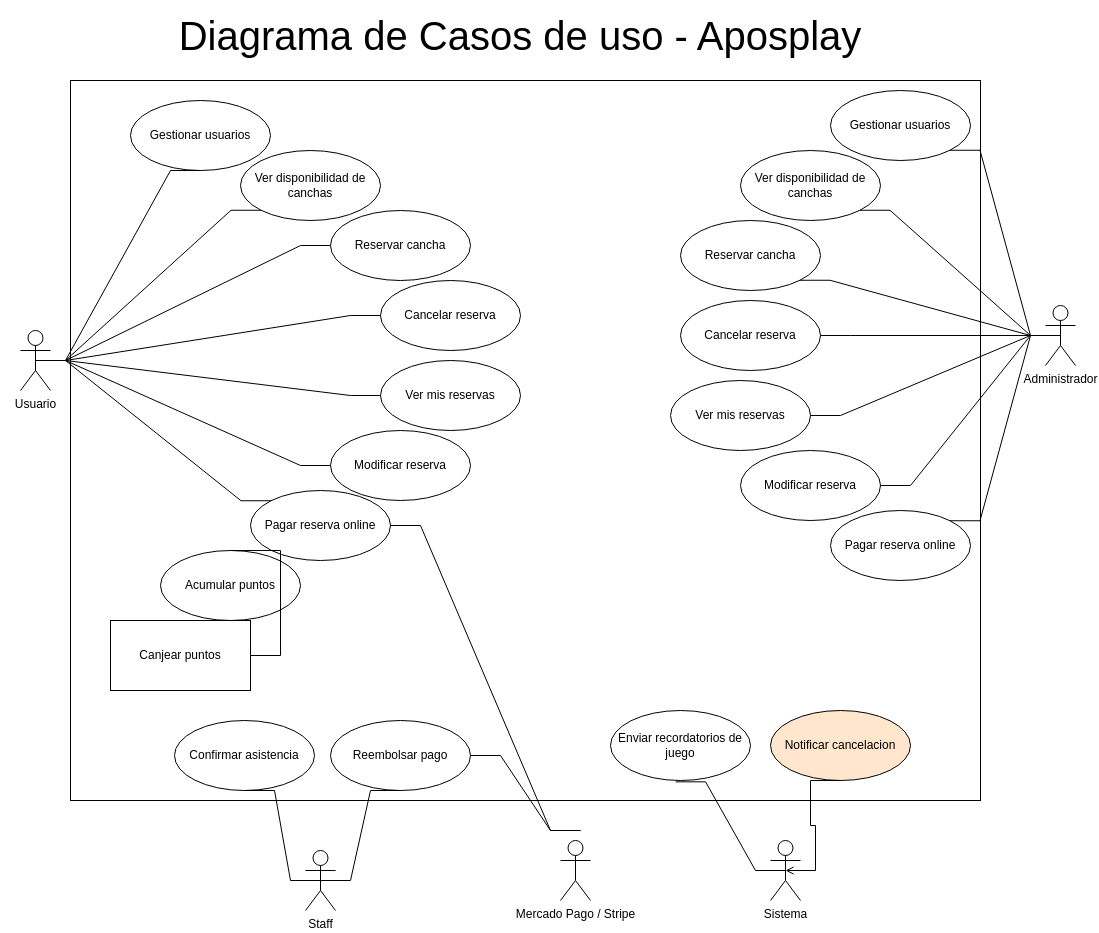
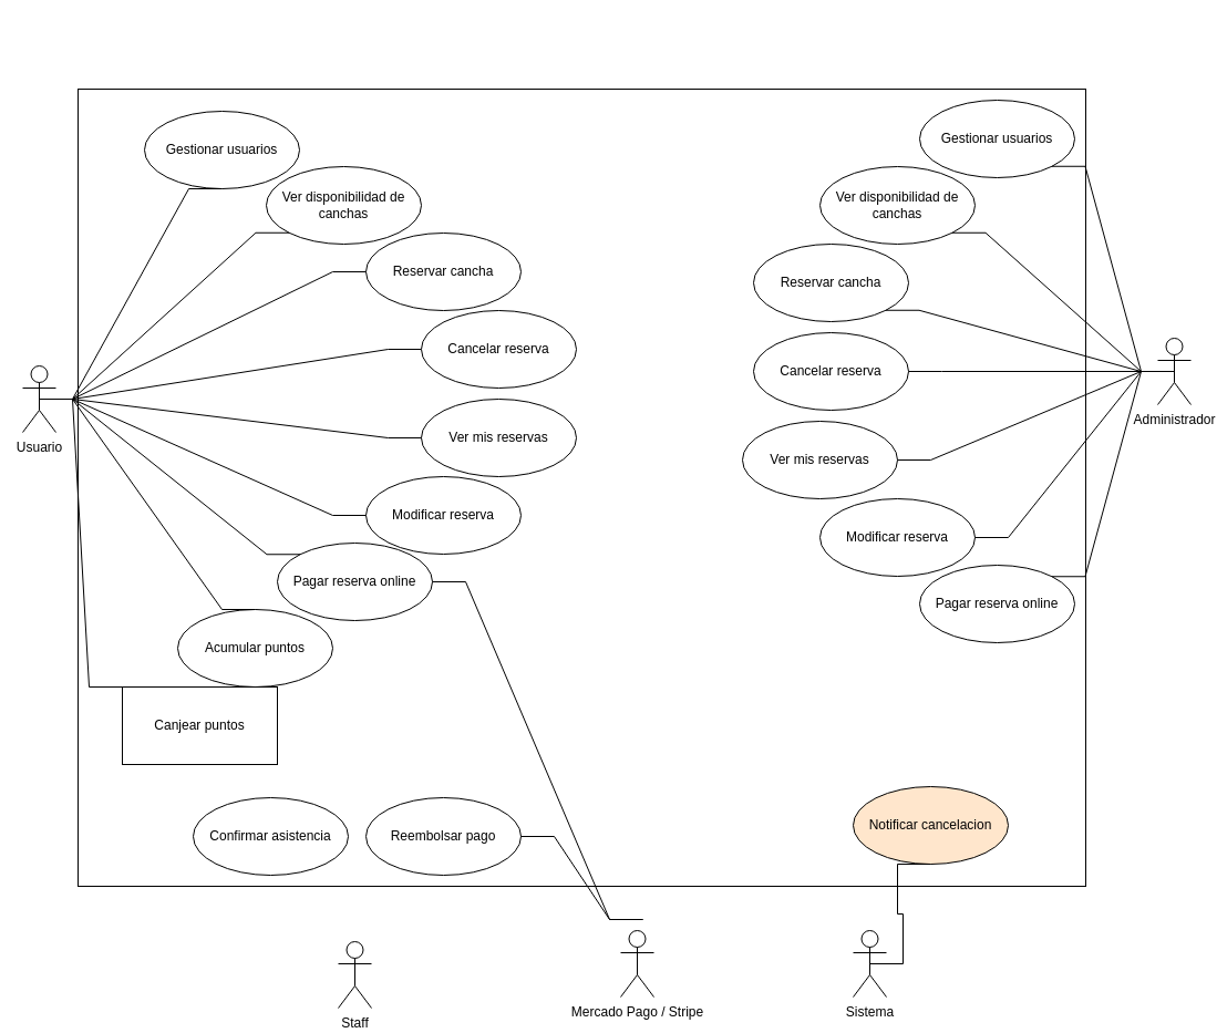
- <mxCell id="43" value="Diagrama de Casos de uso - Aposplay" style="text;html=1;align=center;verticalAlign=middle;whiteSpace=wrap;rounded=0;fontSize=40;" parent="1" vertex="1"><mxGeometry x="70" y="20" width="900" height="30" as="geometry" /></mxCell>
+ <mxCell id="21" style="edgeStyle=entityRelationEdgeStyle;rounded=0;orthogonalLoop=1;jettySize=auto;html=1;exitX=0;exitY=0;exitDx=0;exitDy=0;endArrow=none;endFill=0;entryX=0.5;entryY=0.5;entryDx=0;entryDy=0;entryPerimeter=0;" parent="1" source="13" target="3" edge="1"><mxGeometry relative="1" as="geometry"><mxPoint x="498" y="538" as="sourcePoint" /><mxPoint x="160" y="520" as="targetPoint" /></mxGeometry></mxCell>
- <mxCell id="20" style="edgeStyle=entityRelationEdgeStyle;rounded=0;orthogonalLoop=1;jettySize=auto;html=1;exitX=0.5;exitY=0;exitDx=0;exitDy=0;endArrow=none;endFill=0;" parent="1" source="12" target="13" edge="1"><mxGeometry relative="1" as="geometry"><mxPoint x="368" y="378" as="sourcePoint" /><mxPoint x="30" y="470" as="targetPoint" /></mxGeometry></mxCell>
+ <mxCell id="20" style="edgeStyle=entityRelationEdgeStyle;rounded=0;orthogonalLoop=1;jettySize=auto;html=1;exitX=0.5;exitY=0;exitDx=0;exitDy=0;endArrow=none;endFill=0;entryX=0.5;entryY=0.5;entryDx=0;entryDy=0;entryPerimeter=0;" parent="1" source="12" target="3" edge="1"><mxGeometry relative="1" as="geometry"><mxPoint x="368" y="378" as="sourcePoint" /><mxPoint x="30" y="470" as="targetPoint" /></mxGeometry></mxCell>
- <mxCell id="47" value="Enviar recordatorios de juego" style="ellipse;whiteSpace=wrap;html=1;" vertex="1" parent="1"><mxGeometry x="610" y="710" width="140" height="70" as="geometry" /></mxCell>
- <mxCell id="49" style="edgeStyle=entityRelationEdgeStyle;rounded=0;orthogonalLoop=1;jettySize=auto;html=1;exitX=0.465;exitY=1.019;exitDx=0;exitDy=0;endArrow=none;endFill=0;exitPerimeter=0;entryX=0.5;entryY=0.5;entryDx=0;entryDy=0;entryPerimeter=0;" edge="1" parent="1" source="47" target="46"><mxGeometry relative="1" as="geometry"><mxPoint x="480" y="750" as="sourcePoint" /><mxPoint x="780" y="830" as="targetPoint" /><Array as="points"><mxPoint x="760" y="760" /></Array></mxGeometry></mxCell>
- <mxCell id="41" style="edgeStyle=entityRelationEdgeStyle;rounded=0;orthogonalLoop=1;jettySize=auto;html=1;exitX=0.5;exitY=1;exitDx=0;exitDy=0;endArrow=none;endFill=0;entryX=0.5;entryY=0.5;entryDx=0;entryDy=0;entryPerimeter=0;" parent="1" source="39" target="37" edge="1"><mxGeometry relative="1" as="geometry"><mxPoint x="490" y="910" as="sourcePoint" /><mxPoint x="410" y="1000" as="targetPoint" /></mxGeometry></mxCell>
- <mxCell id="40" style="edgeStyle=entityRelationEdgeStyle;rounded=0;orthogonalLoop=1;jettySize=auto;html=1;exitX=0.5;exitY=1;exitDx=0;exitDy=0;endArrow=none;endFill=0;entryX=0.5;entryY=0.5;entryDx=0;entryDy=0;entryPerimeter=0;" parent="1" source="38" target="37" edge="1"><mxGeometry relative="1" as="geometry"><mxPoint x="355" y="680" as="sourcePoint" /><mxPoint x="160" y="490" as="targetPoint" /></mxGeometry></mxCell>
- <mxCell id="50" style="edgeStyle=entityRelationEdgeStyle;rounded=0;orthogonalLoop=1;jettySize=auto;html=1;exitX=0.5;exitY=1;exitDx=0;exitDy=0;endArrow=open;endFill=0;entryX=0.5;entryY=0.5;entryDx=0;entryDy=0;entryPerimeter=0;" edge="1" parent="1" source="48" target="46"><mxGeometry relative="1" as="geometry"><mxPoint x="690" y="871" as="sourcePoint" /><mxPoint x="795" y="920" as="targetPoint" /><Array as="points"><mxPoint x="775" y="850" /></Array></mxGeometry></mxCell>
+ <mxCell id="50" style="edgeStyle=entityRelationEdgeStyle;rounded=0;orthogonalLoop=1;jettySize=auto;html=1;exitX=0.5;exitY=1;exitDx=0;exitDy=0;endArrow=none;endFill=0;entryX=0.5;entryY=0.5;entryDx=0;entryDy=0;entryPerimeter=0;" edge="1" parent="1" source="48" target="46"><mxGeometry relative="1" as="geometry"><mxPoint x="690" y="871" as="sourcePoint" /><mxPoint x="795" y="920" as="targetPoint" /><Array as="points"><mxPoint x="775" y="850" /></Array></mxGeometry></mxCell>
